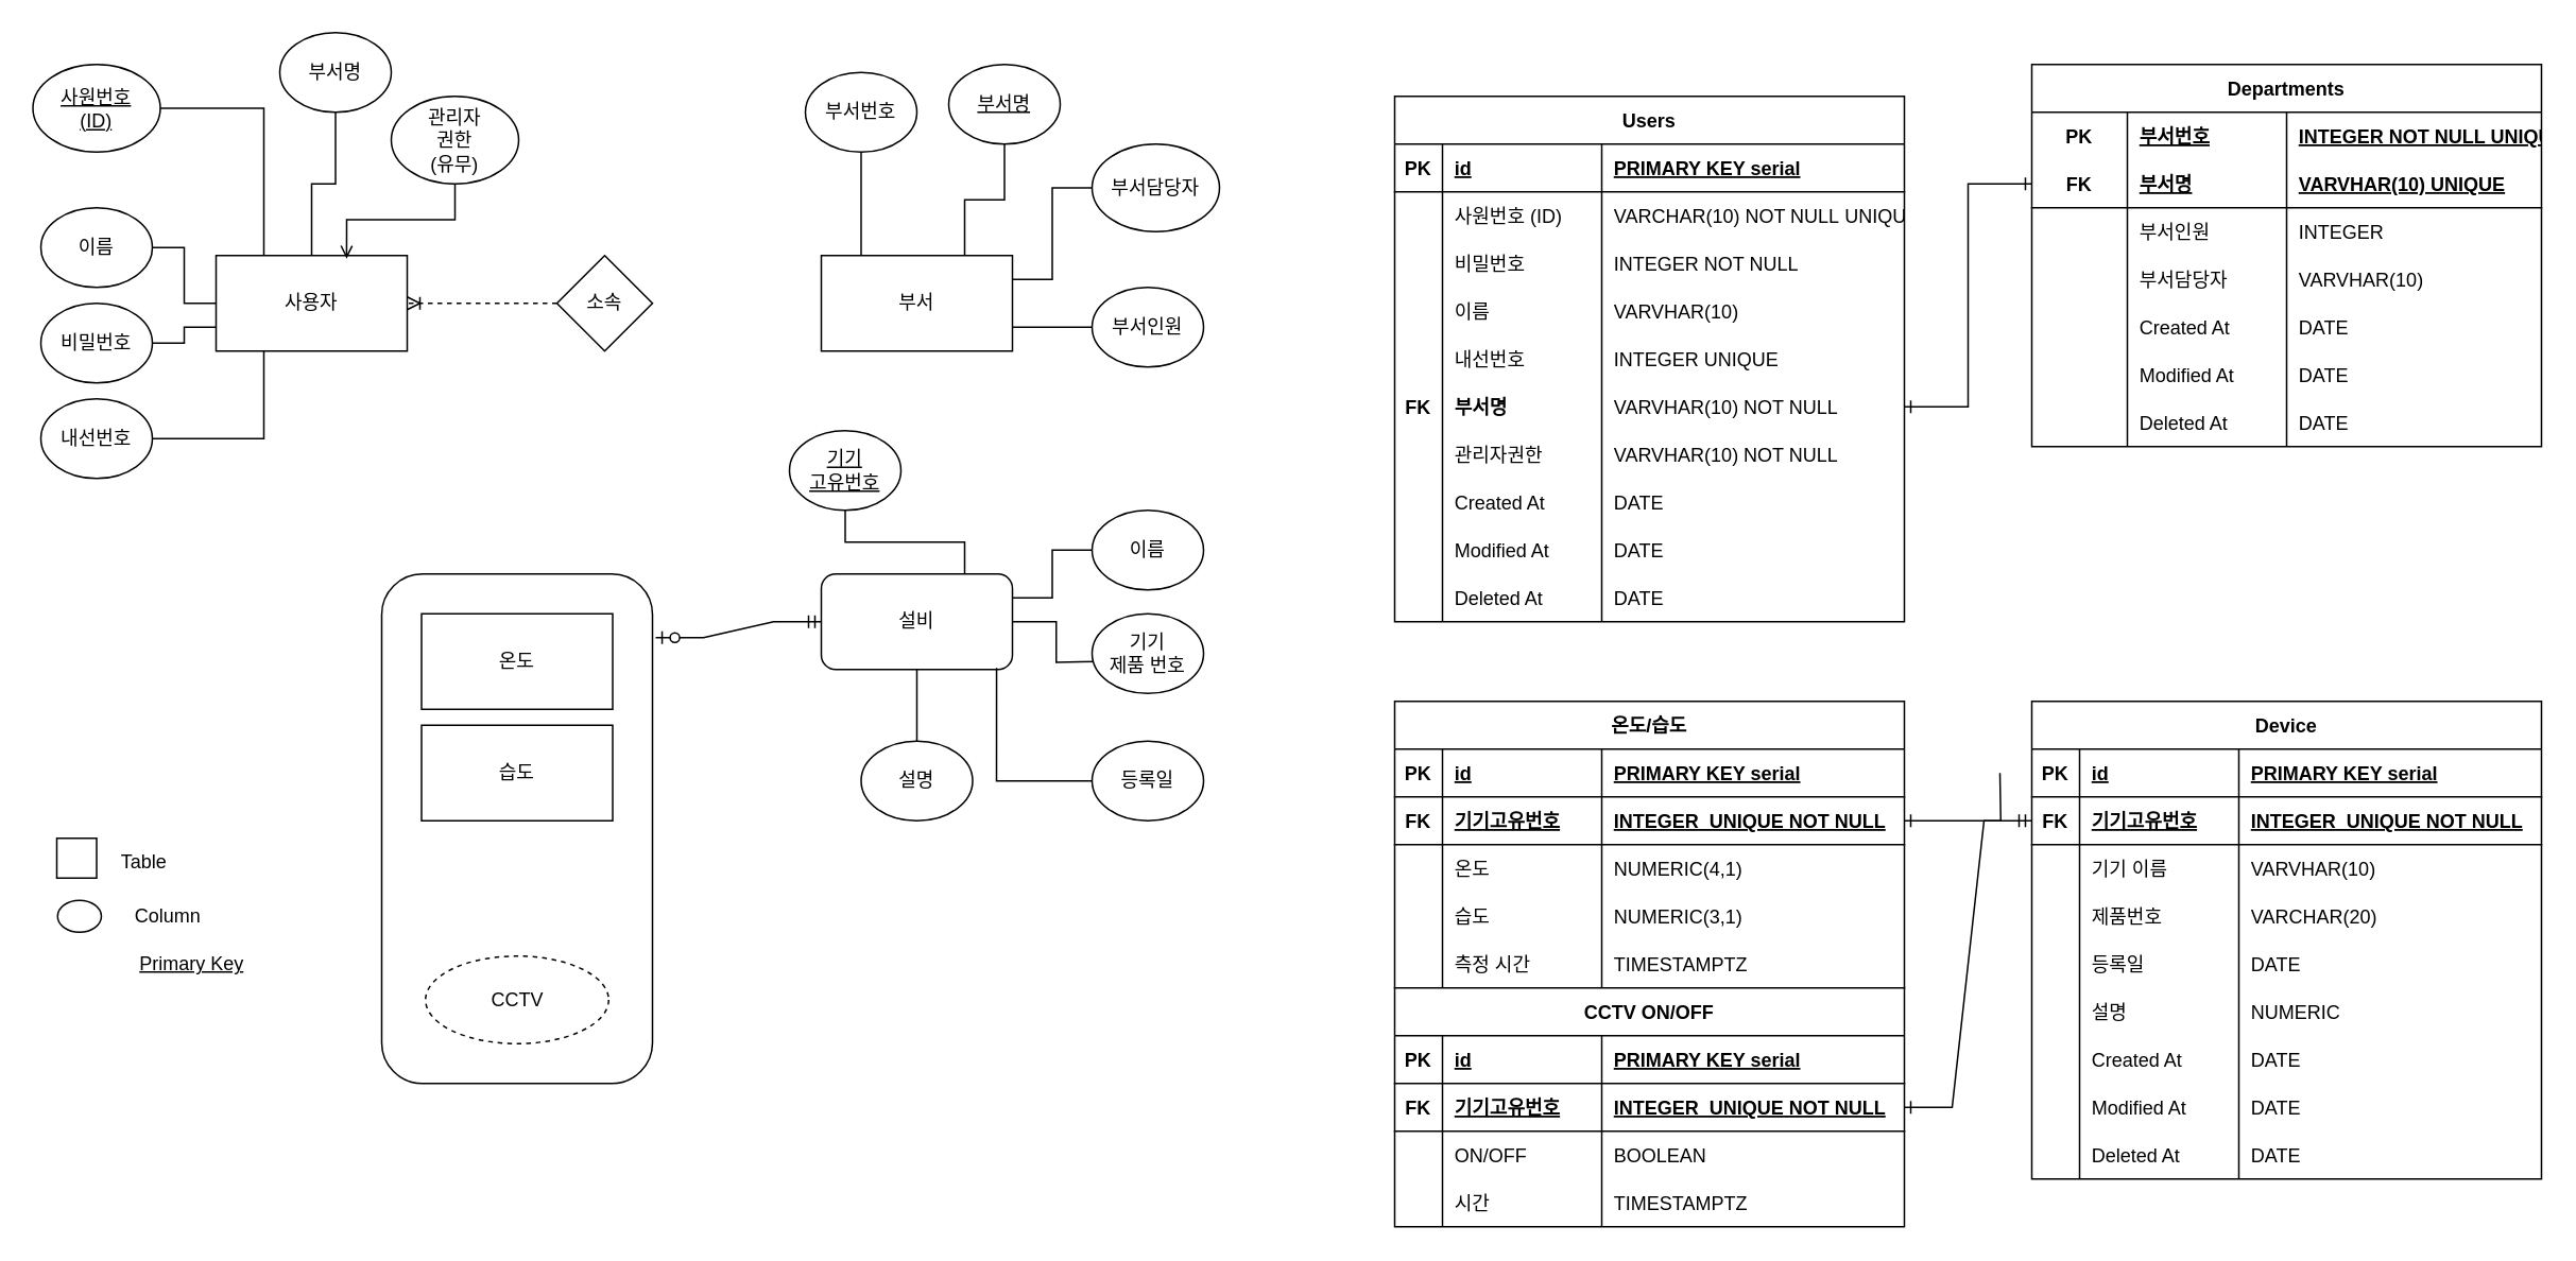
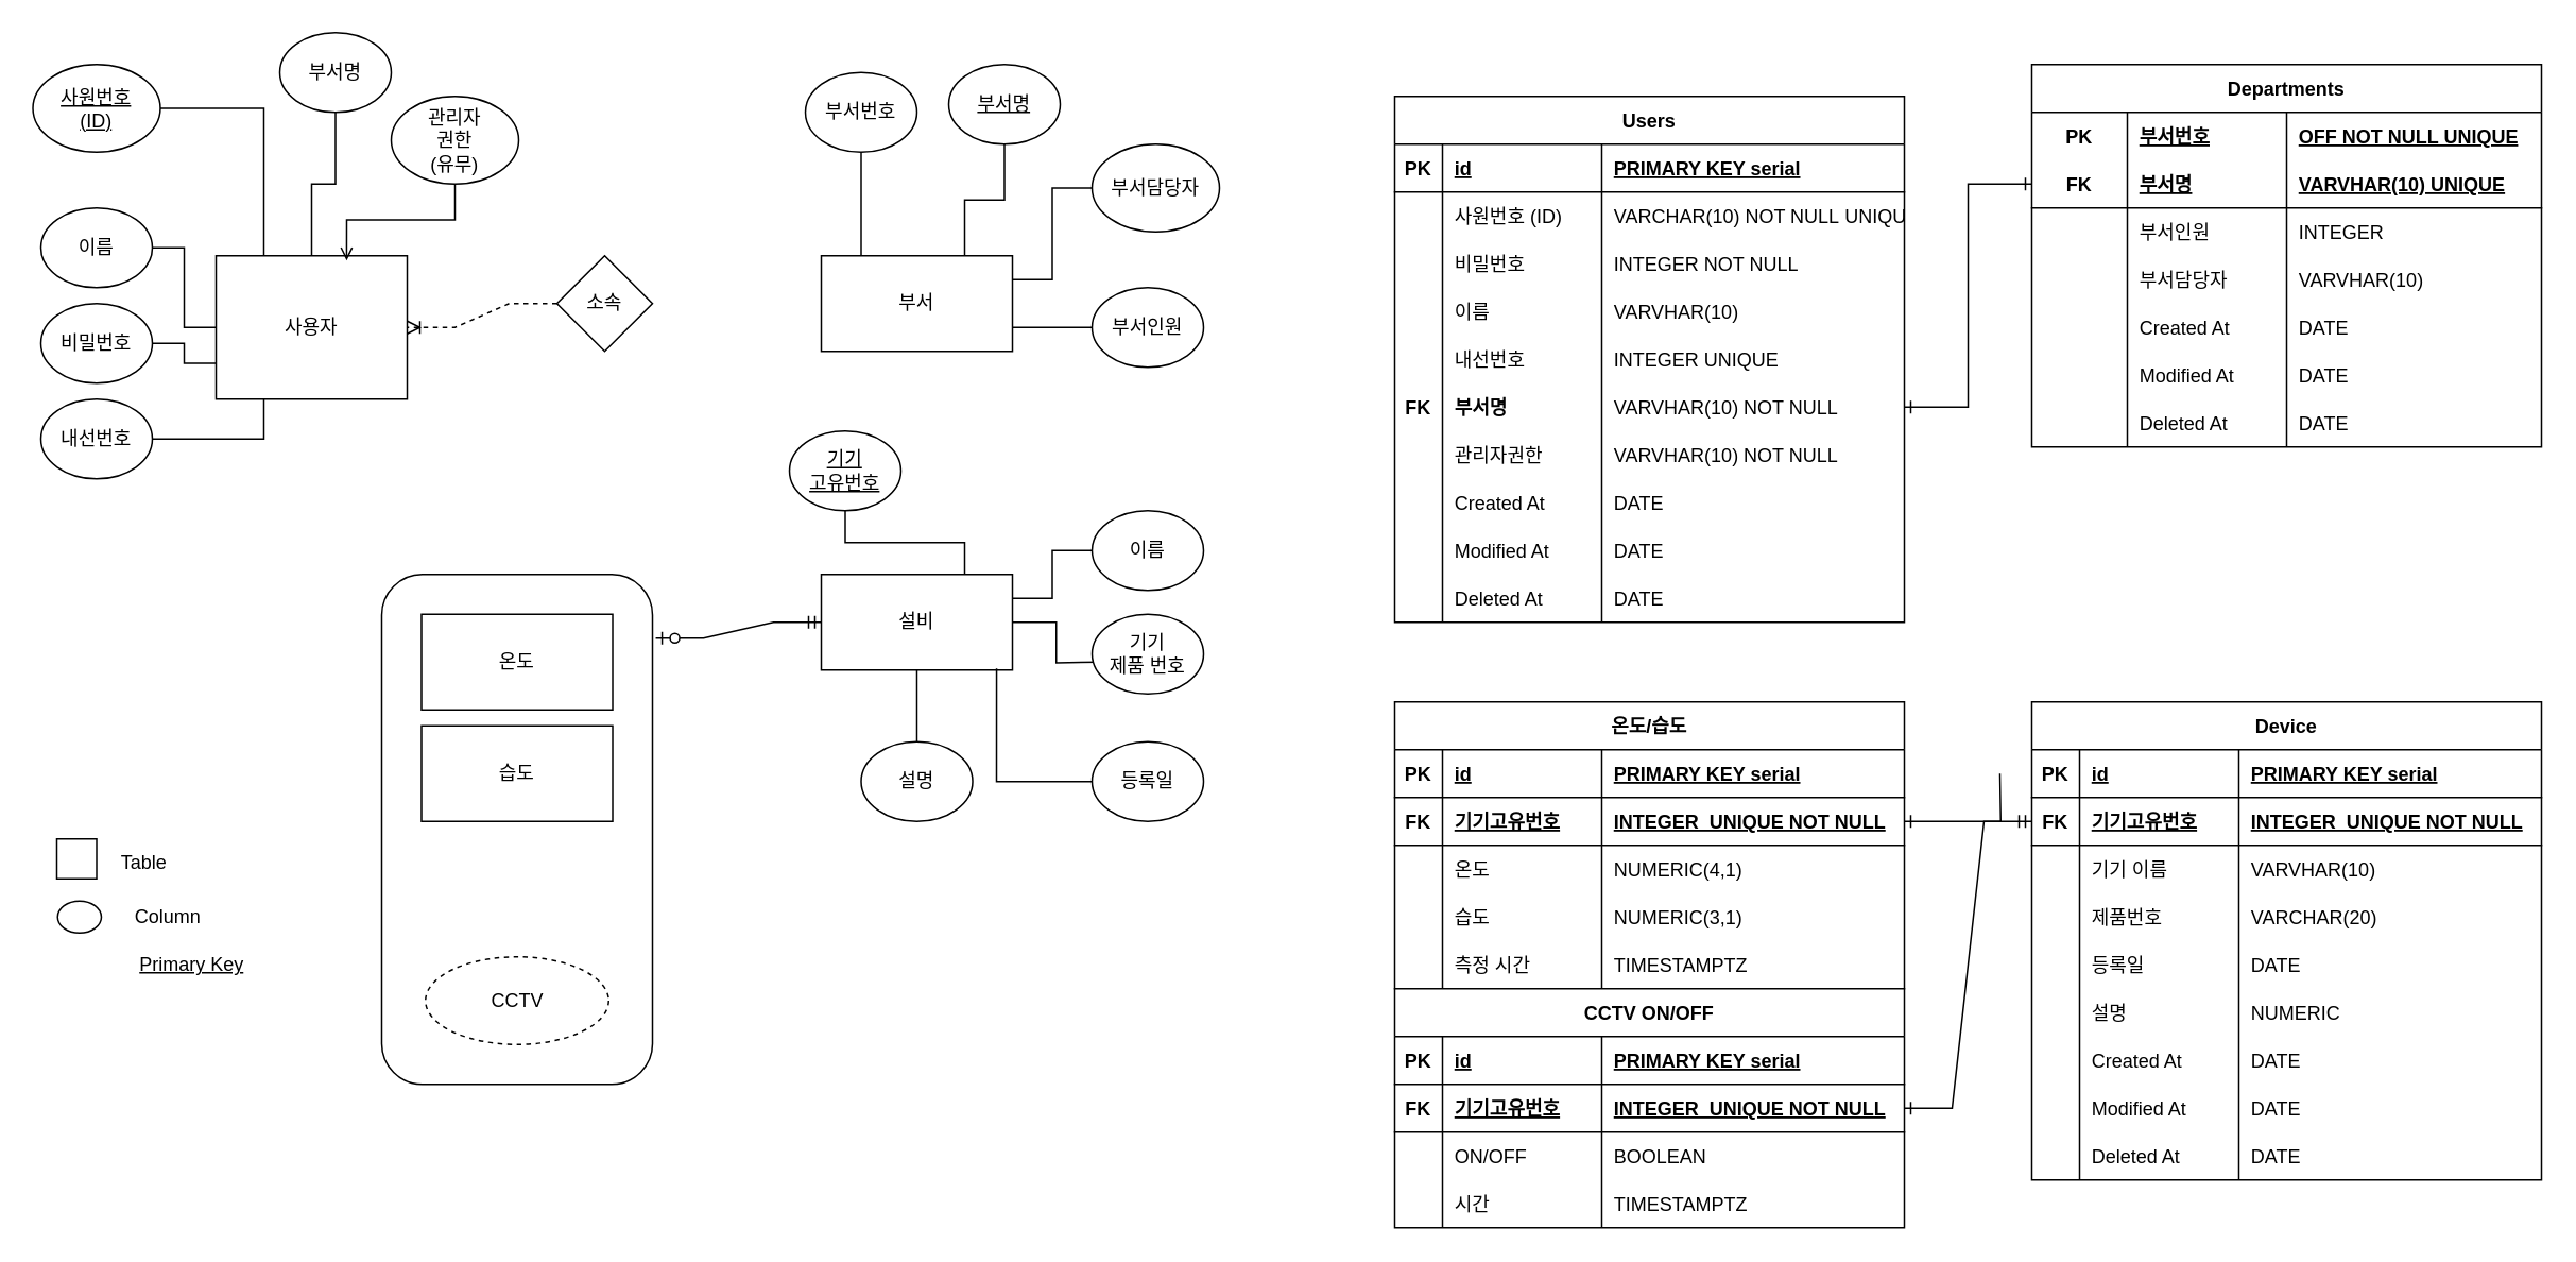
- <mxCell id="91" value="INTEGER NOT NULL UNIQUE" style="shape=partialRectangle;connectable=0;fillColor=none;top=0;left=0;bottom=0;right=0;align=left;spacingLeft=6;fontStyle=5;overflow=hidden;" parent="88" vertex="1"><mxGeometry x="160" width="160" height="30" as="geometry"><mxRectangle width="160" height="30" as="alternateBounds" /></mxGeometry></mxCell>
+ <mxCell id="91" value="OFF NOT NULL UNIQUE" style="shape=partialRectangle;connectable=0;fillColor=none;top=0;left=0;bottom=0;right=0;align=left;spacingLeft=6;fontStyle=5;overflow=hidden;" parent="88" vertex="1"><mxGeometry x="160" width="160" height="30" as="geometry"><mxRectangle width="160" height="30" as="alternateBounds" /></mxGeometry></mxCell>
- <mxCell id="3" value="사용자" style="rounded=0;whiteSpace=wrap;html=1;" parent="1" vertex="1"><mxGeometry x="135" y="160" width="120" height="60" as="geometry" /></mxCell>
+ <mxCell id="3" value="사용자" style="rounded=0;whiteSpace=wrap;html=1;" parent="1" vertex="1"><mxGeometry x="135" y="160" width="120" height="90" as="geometry" /></mxCell>
- <mxCell id="11" value="설비" style="whiteSpace=wrap;html=1;rounded=1;" parent="1" vertex="1"><mxGeometry x="515" y="360" width="120" height="60" as="geometry" /></mxCell>
+ <mxCell id="11" value="설비" style="rounded=0;whiteSpace=wrap;html=1;" parent="1" vertex="1"><mxGeometry x="515" y="360" width="120" height="60" as="geometry" /></mxCell>
